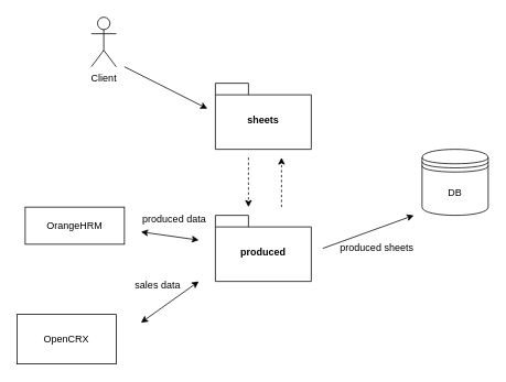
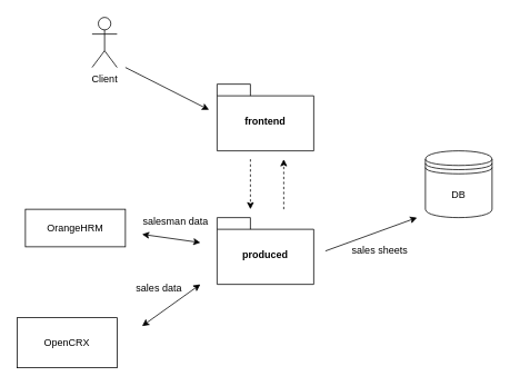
- <mxCell id="3" value="sheets" style="shape=folder;fontStyle=1;spacingTop=10;tabWidth=40;tabHeight=14;tabPosition=left;html=1;whiteSpace=wrap;" parent="1" vertex="1"><mxGeometry x="260" y="100" width="116" height="80" as="geometry" /></mxCell>
+ <mxCell id="3" value="frontend" style="shape=folder;fontStyle=1;spacingTop=10;tabWidth=40;tabHeight=14;tabPosition=left;html=1;whiteSpace=wrap;" parent="1" vertex="1"><mxGeometry x="260" y="100" width="116" height="80" as="geometry" /></mxCell>
- <mxCell id="14" value="produced data" style="text;html=1;align=center;verticalAlign=middle;resizable=0;points=[];autosize=1;strokeColor=none;fillColor=none;" vertex="1" parent="1"><mxGeometry x="160" y="250" width="100" height="30" as="geometry" /></mxCell>
+ <mxCell id="14" value="salesman data" style="text;html=1;align=center;verticalAlign=middle;resizable=0;points=[];autosize=1;strokeColor=none;fillColor=none;" vertex="1" parent="1"><mxGeometry x="160" y="250" width="100" height="30" as="geometry" /></mxCell>
- <mxCell id="16" value="produced sheets" style="text;html=1;align=center;verticalAlign=middle;resizable=0;points=[];autosize=1;strokeColor=none;fillColor=none;" vertex="1" parent="1"><mxGeometry x="400" y="285" width="110" height="30" as="geometry" /></mxCell>
+ <mxCell id="16" value="sales sheets" style="text;html=1;align=center;verticalAlign=middle;resizable=0;points=[];autosize=1;strokeColor=none;fillColor=none;" vertex="1" parent="1"><mxGeometry x="400" y="285" width="110" height="30" as="geometry" /></mxCell>
